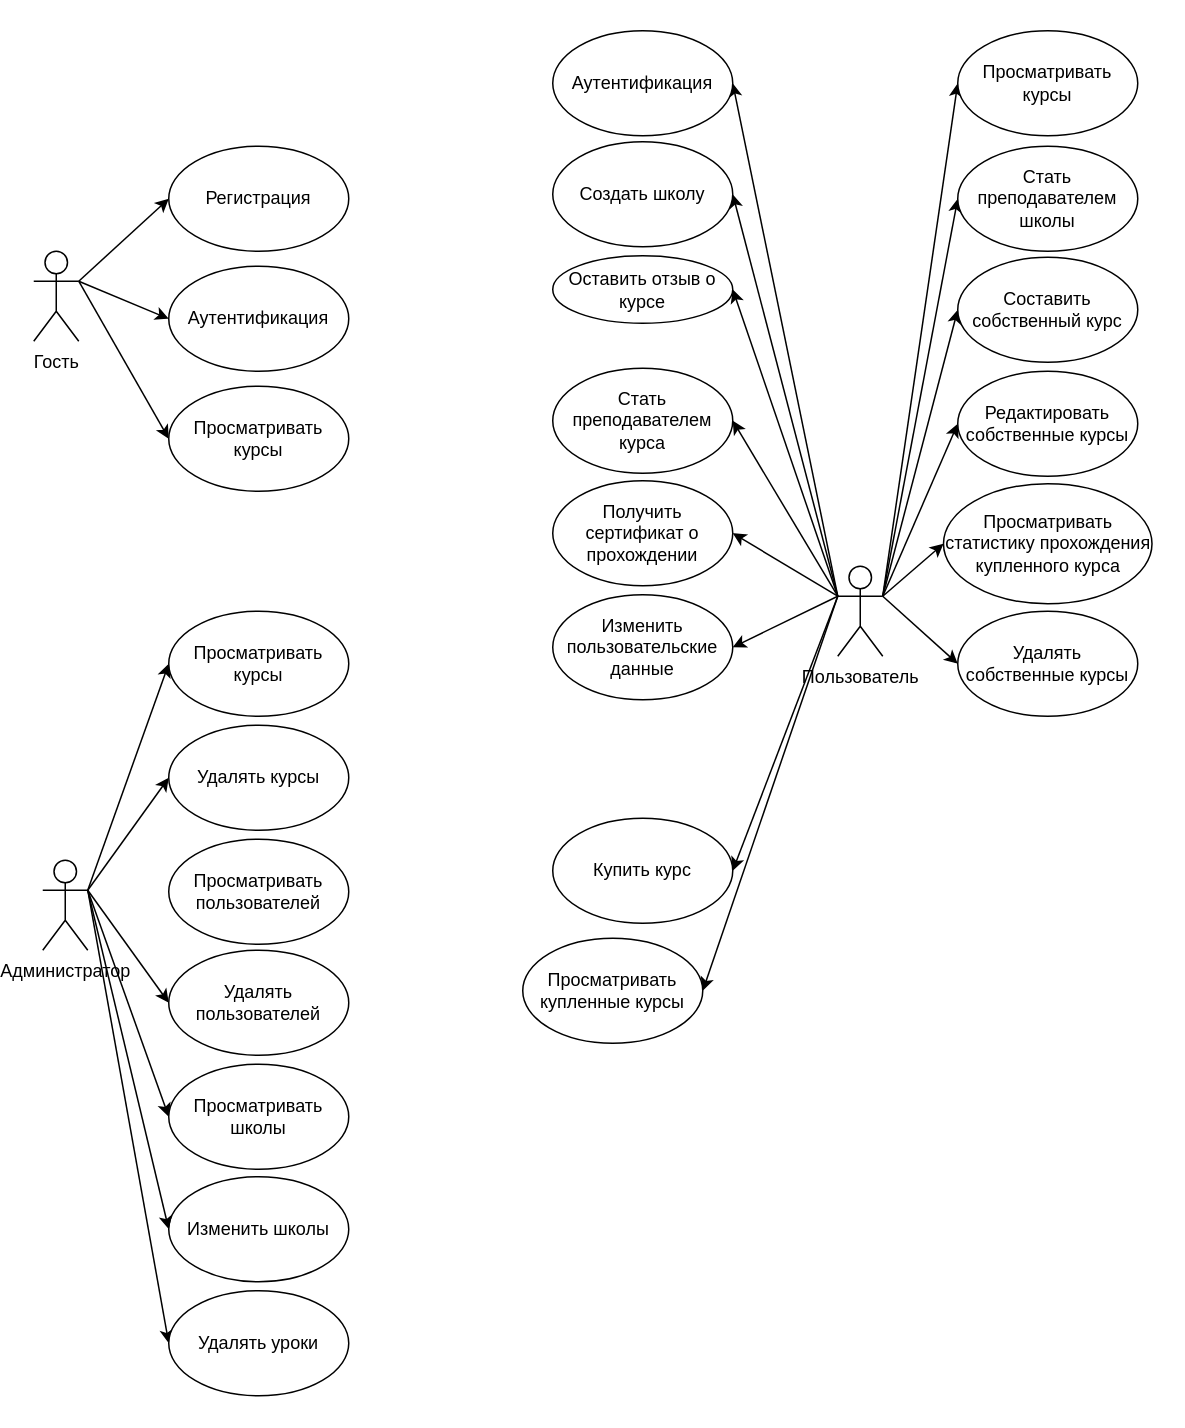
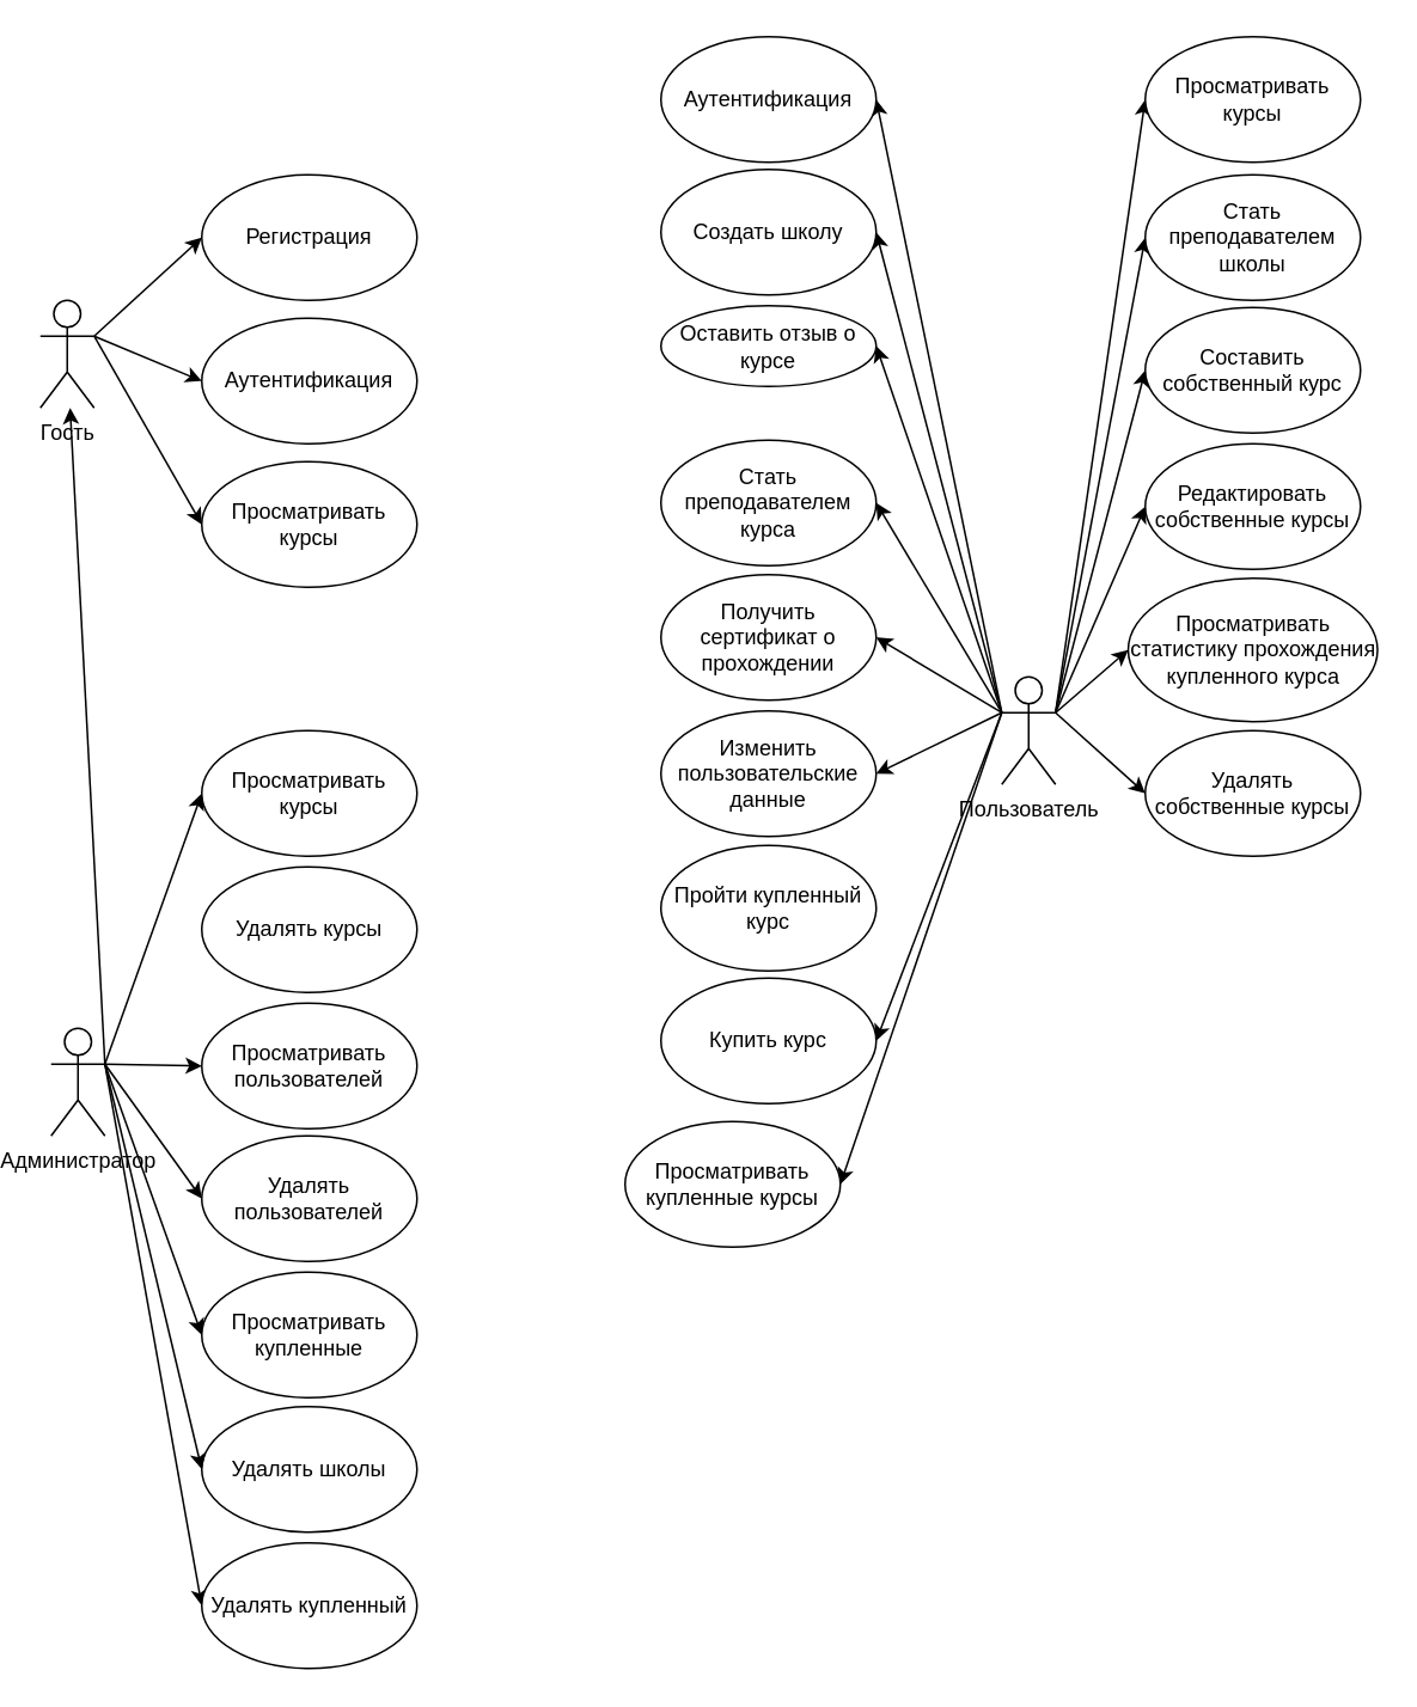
+ <mxCell id="24" value="Пройти купленный курс" style="ellipse;whiteSpace=wrap;html=1;" parent="1" vertex="1"><mxGeometry x="366" y="471" width="120" height="70" as="geometry" /></mxCell>
- <mxCell id="44" style="edgeStyle=none;rounded=0;orthogonalLoop=1;jettySize=auto;html=1;exitX=1;exitY=0.333;exitDx=0;exitDy=0;exitPerimeter=0;entryX=1;entryY=0.5;entryDx=0;entryDy=0;" edge="1" parent="1" source="50" target="37"><mxGeometry relative="1" as="geometry" /></mxCell>
+ <mxCell id="44" style="edgeStyle=none;rounded=0;orthogonalLoop=1;jettySize=auto;html=1;exitX=1;exitY=0.333;exitDx=0;exitDy=0;exitPerimeter=0;" edge="1" parent="1" source="50" target="5"><mxGeometry relative="1" as="geometry" /></mxCell>
+ <mxCell id="45" style="edgeStyle=none;rounded=0;orthogonalLoop=1;jettySize=auto;html=1;exitX=1;exitY=0.333;exitDx=0;exitDy=0;exitPerimeter=0;entryX=1;entryY=0.5;entryDx=0;entryDy=0;" edge="1" parent="1" source="50" target="39"><mxGeometry relative="1" as="geometry" /></mxCell>
- <mxCell id="41" value="Просматривать школы" style="ellipse;whiteSpace=wrap;html=1;direction=west;" vertex="1" parent="1"><mxGeometry x="110" y="709" width="120" height="70" as="geometry" /></mxCell>
+ <mxCell id="41" value="Просматривать купленные" style="ellipse;whiteSpace=wrap;html=1;direction=west;" vertex="1" parent="1"><mxGeometry x="110" y="709" width="120" height="70" as="geometry" /></mxCell>
- <mxCell id="42" value="Изменить школы" style="ellipse;whiteSpace=wrap;html=1;direction=west;" vertex="1" parent="1"><mxGeometry x="110" y="784" width="120" height="70" as="geometry" /></mxCell>
+ <mxCell id="42" value="Удалять школы" style="ellipse;whiteSpace=wrap;html=1;direction=west;" vertex="1" parent="1"><mxGeometry x="110" y="784" width="120" height="70" as="geometry" /></mxCell>
- <mxCell id="51" value="Удалять уроки" style="ellipse;whiteSpace=wrap;html=1;direction=west;" vertex="1" parent="1"><mxGeometry x="110" y="860" width="120" height="70" as="geometry" /></mxCell>
+ <mxCell id="51" value="Удалять купленный" style="ellipse;whiteSpace=wrap;html=1;direction=west;" vertex="1" parent="1"><mxGeometry x="110" y="860" width="120" height="70" as="geometry" /></mxCell>
